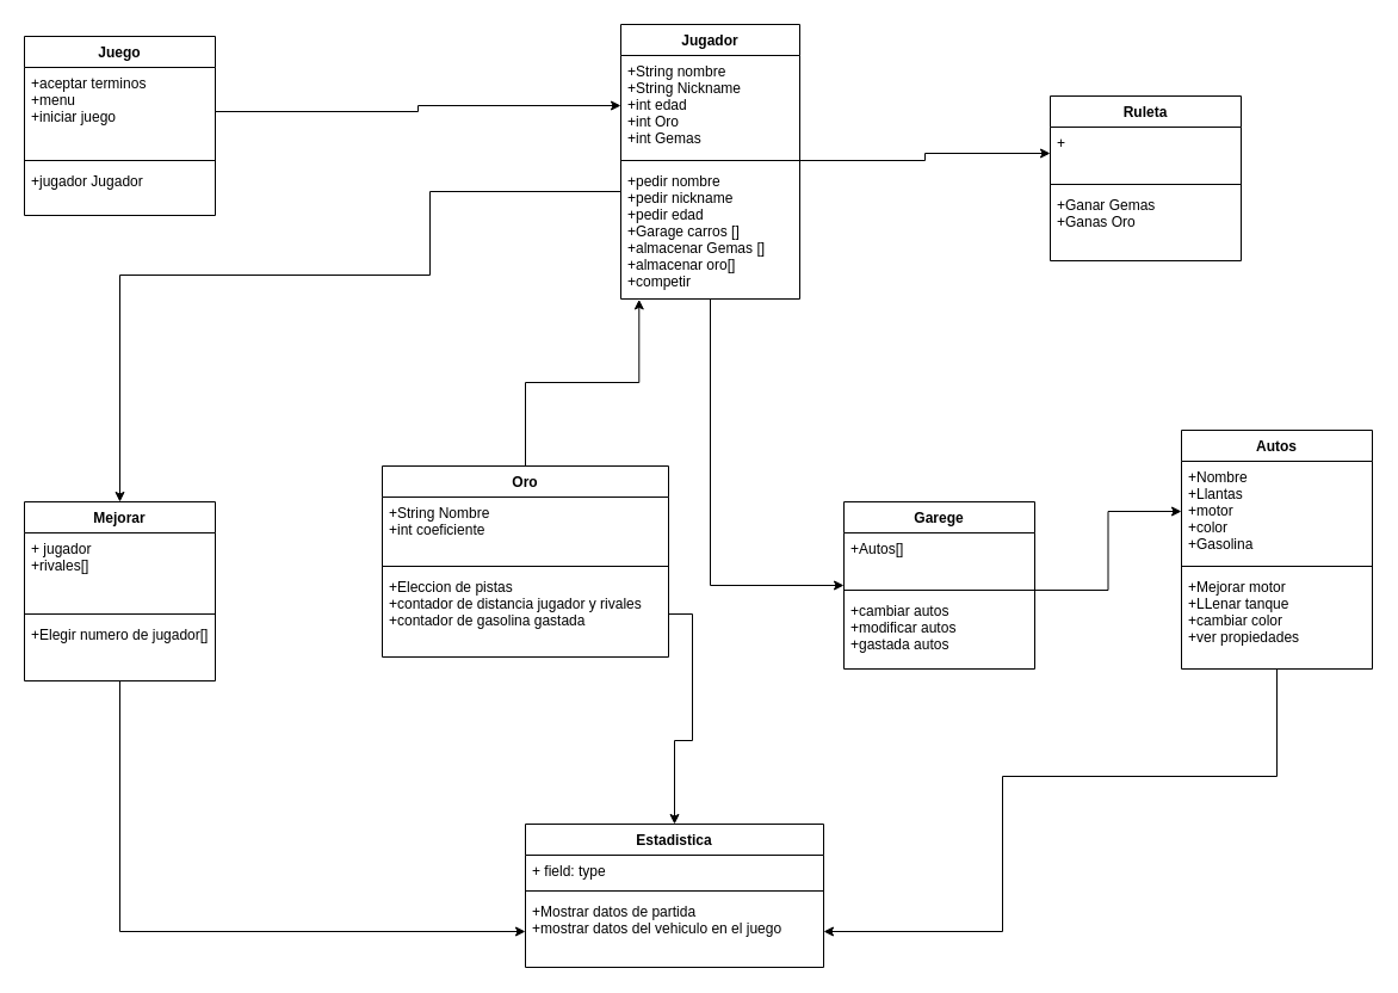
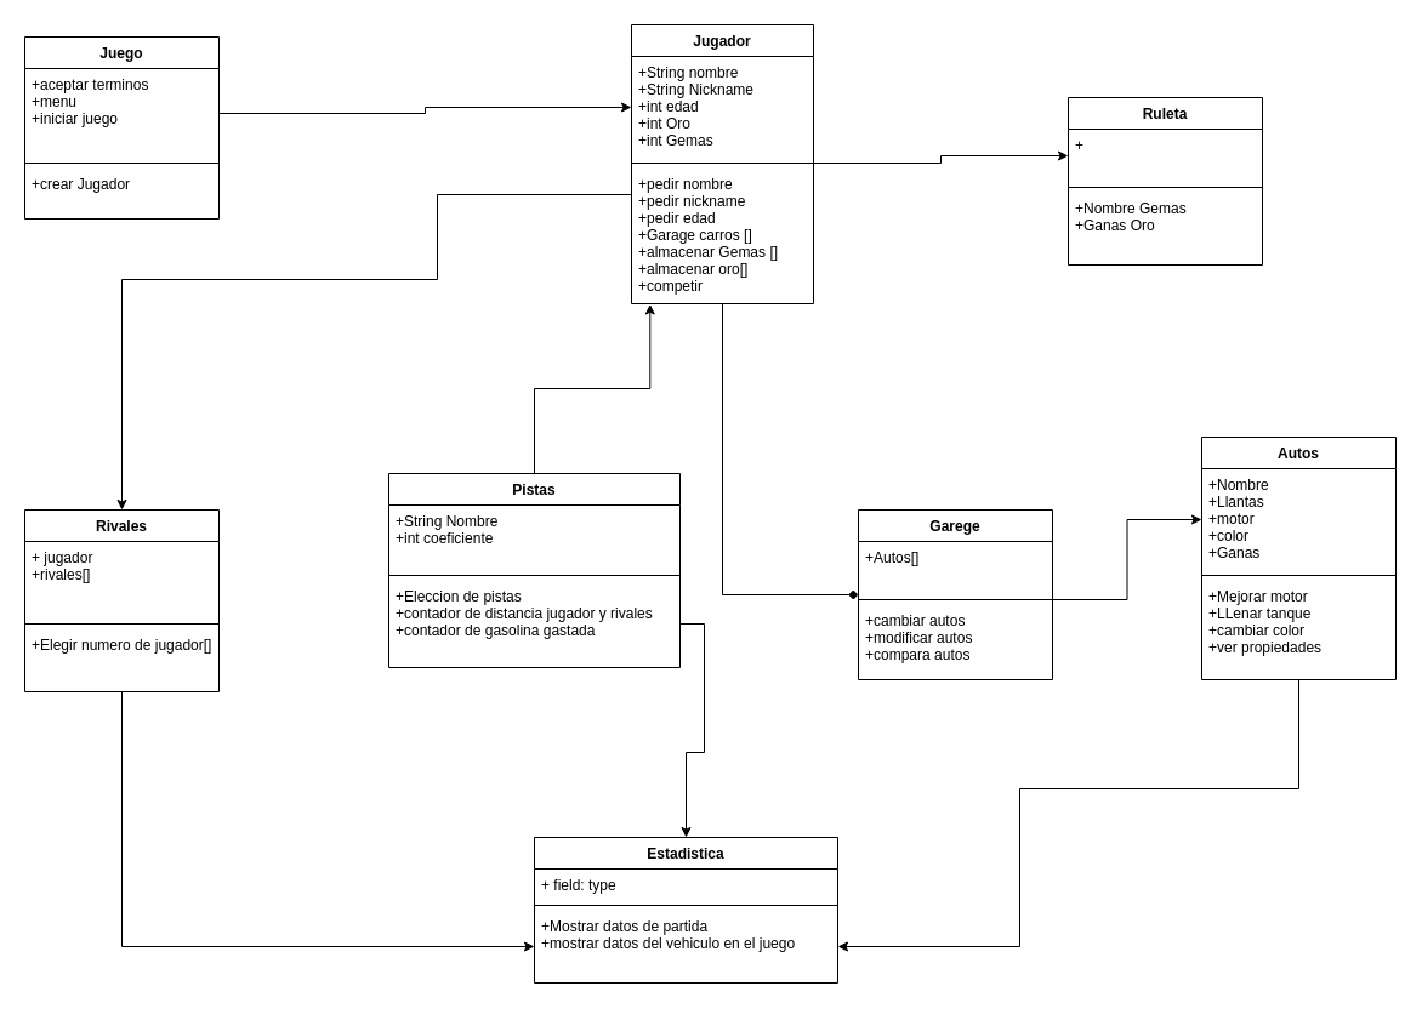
- <mxCell id="5" value="+jugador Jugador" style="text;strokeColor=none;fillColor=none;align=left;verticalAlign=top;spacingLeft=4;spacingRight=4;overflow=hidden;rotatable=0;points=[[0,0.5],[1,0.5]];portConstraint=eastwest;" parent="2" vertex="1"><mxGeometry y="108" width="160" height="42" as="geometry" /></mxCell>
+ <mxCell id="5" value="+crear Jugador" style="text;strokeColor=none;fillColor=none;align=left;verticalAlign=top;spacingLeft=4;spacingRight=4;overflow=hidden;rotatable=0;points=[[0,0.5],[1,0.5]];portConstraint=eastwest;" parent="2" vertex="1"><mxGeometry y="108" width="160" height="42" as="geometry" /></mxCell>
- <mxCell id="25" value="+Ganar Gemas&#10;+Ganas Oro" style="text;strokeColor=none;fillColor=none;align=left;verticalAlign=top;spacingLeft=4;spacingRight=4;overflow=hidden;rotatable=0;points=[[0,0.5],[1,0.5]];portConstraint=eastwest;" vertex="1" parent="22"><mxGeometry y="78" width="160" height="60" as="geometry" /></mxCell>
+ <mxCell id="25" value="+Nombre Gemas&#10;+Ganas Oro" style="text;strokeColor=none;fillColor=none;align=left;verticalAlign=top;spacingLeft=4;spacingRight=4;overflow=hidden;rotatable=0;points=[[0,0.5],[1,0.5]];portConstraint=eastwest;" vertex="1" parent="22"><mxGeometry y="78" width="160" height="60" as="geometry" /></mxCell>
- <mxCell id="18" value="+Nombre&#10;+Llantas&#10;+motor&#10;+color&#10;+Gasolina" style="text;strokeColor=none;fillColor=none;align=left;verticalAlign=top;spacingLeft=4;spacingRight=4;overflow=hidden;rotatable=0;points=[[0,0.5],[1,0.5]];portConstraint=eastwest;" vertex="1" parent="17"><mxGeometry y="26" width="160" height="84" as="geometry" /></mxCell>
+ <mxCell id="18" value="+Nombre&#10;+Llantas&#10;+motor&#10;+color&#10;+Ganas" style="text;strokeColor=none;fillColor=none;align=left;verticalAlign=top;spacingLeft=4;spacingRight=4;overflow=hidden;rotatable=0;points=[[0,0.5],[1,0.5]];portConstraint=eastwest;" vertex="1" parent="17"><mxGeometry y="26" width="160" height="84" as="geometry" /></mxCell>
- <mxCell id="33" value="Oro" style="swimlane;fontStyle=1;align=center;verticalAlign=top;childLayout=stackLayout;horizontal=1;startSize=26;horizontalStack=0;resizeParent=1;resizeParentMax=0;resizeLast=0;collapsible=1;marginBottom=0;" vertex="1" parent="1"><mxGeometry x="320" y="390" width="240" height="160" as="geometry" /></mxCell>
+ <mxCell id="33" value="Pistas" style="swimlane;fontStyle=1;align=center;verticalAlign=top;childLayout=stackLayout;horizontal=1;startSize=26;horizontalStack=0;resizeParent=1;resizeParentMax=0;resizeLast=0;collapsible=1;marginBottom=0;" vertex="1" parent="1"><mxGeometry x="320" y="390" width="240" height="160" as="geometry" /></mxCell>
- <mxCell id="28" value="Mejorar" style="swimlane;fontStyle=1;align=center;verticalAlign=top;childLayout=stackLayout;horizontal=1;startSize=26;horizontalStack=0;resizeParent=1;resizeParentMax=0;resizeLast=0;collapsible=1;marginBottom=0;" vertex="1" parent="1"><mxGeometry x="20" y="420" width="160" height="150" as="geometry" /></mxCell>
+ <mxCell id="28" value="Rivales" style="swimlane;fontStyle=1;align=center;verticalAlign=top;childLayout=stackLayout;horizontal=1;startSize=26;horizontalStack=0;resizeParent=1;resizeParentMax=0;resizeLast=0;collapsible=1;marginBottom=0;" vertex="1" parent="1"><mxGeometry x="20" y="420" width="160" height="150" as="geometry" /></mxCell>
- <mxCell id="6" style="edgeStyle=orthogonalEdgeStyle;rounded=0;orthogonalLoop=1;jettySize=auto;html=1;" edge="1" parent="1" source="8" target="12"><mxGeometry relative="1" as="geometry"><Array as="points"><mxPoint x="595" y="490" /></Array></mxGeometry></mxCell>
+ <mxCell id="6" style="edgeStyle=orthogonalEdgeStyle;rounded=0;orthogonalLoop=1;jettySize=auto;html=1;endArrow=diamond;" edge="1" parent="1" source="8" target="12"><mxGeometry relative="1" as="geometry"><Array as="points"><mxPoint x="595" y="490" /></Array></mxGeometry></mxCell>
- <mxCell id="15" value="+cambiar autos&#10;+modificar autos&#10;+gastada autos" style="text;strokeColor=none;fillColor=none;align=left;verticalAlign=top;spacingLeft=4;spacingRight=4;overflow=hidden;rotatable=0;points=[[0,0.5],[1,0.5]];portConstraint=eastwest;" vertex="1" parent="12"><mxGeometry y="78" width="160" height="62" as="geometry" /></mxCell>
+ <mxCell id="15" value="+cambiar autos&#10;+modificar autos&#10;+compara autos" style="text;strokeColor=none;fillColor=none;align=left;verticalAlign=top;spacingLeft=4;spacingRight=4;overflow=hidden;rotatable=0;points=[[0,0.5],[1,0.5]];portConstraint=eastwest;" vertex="1" parent="12"><mxGeometry y="78" width="160" height="62" as="geometry" /></mxCell>
